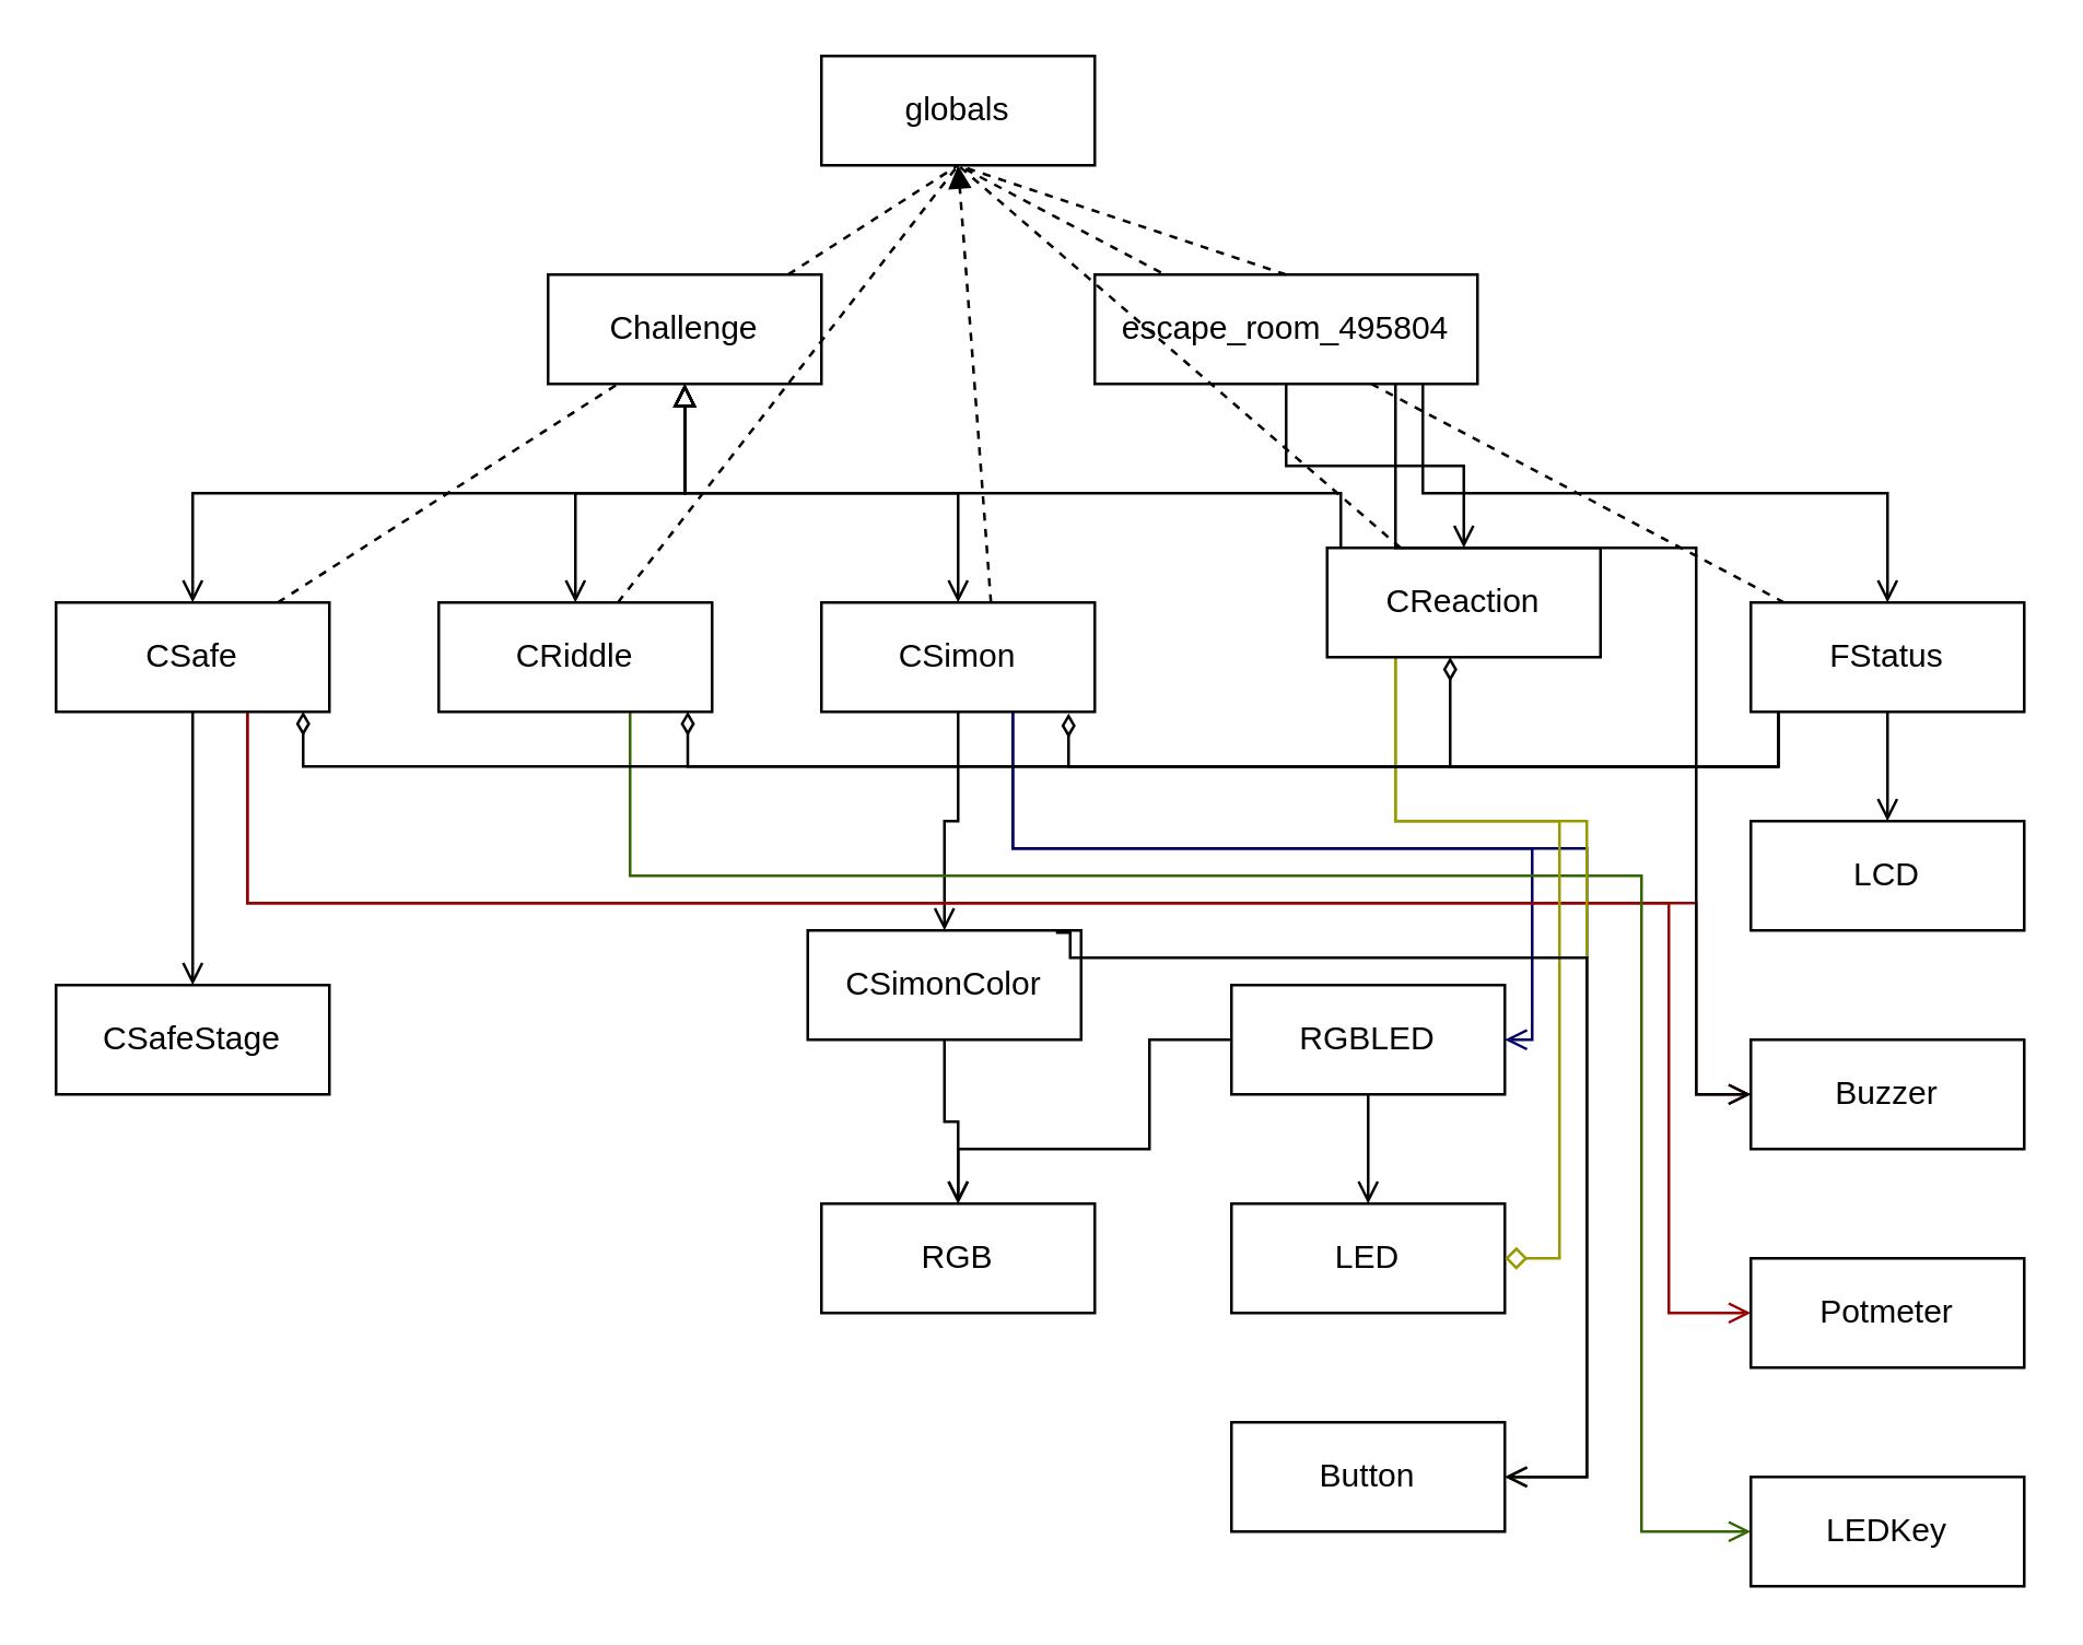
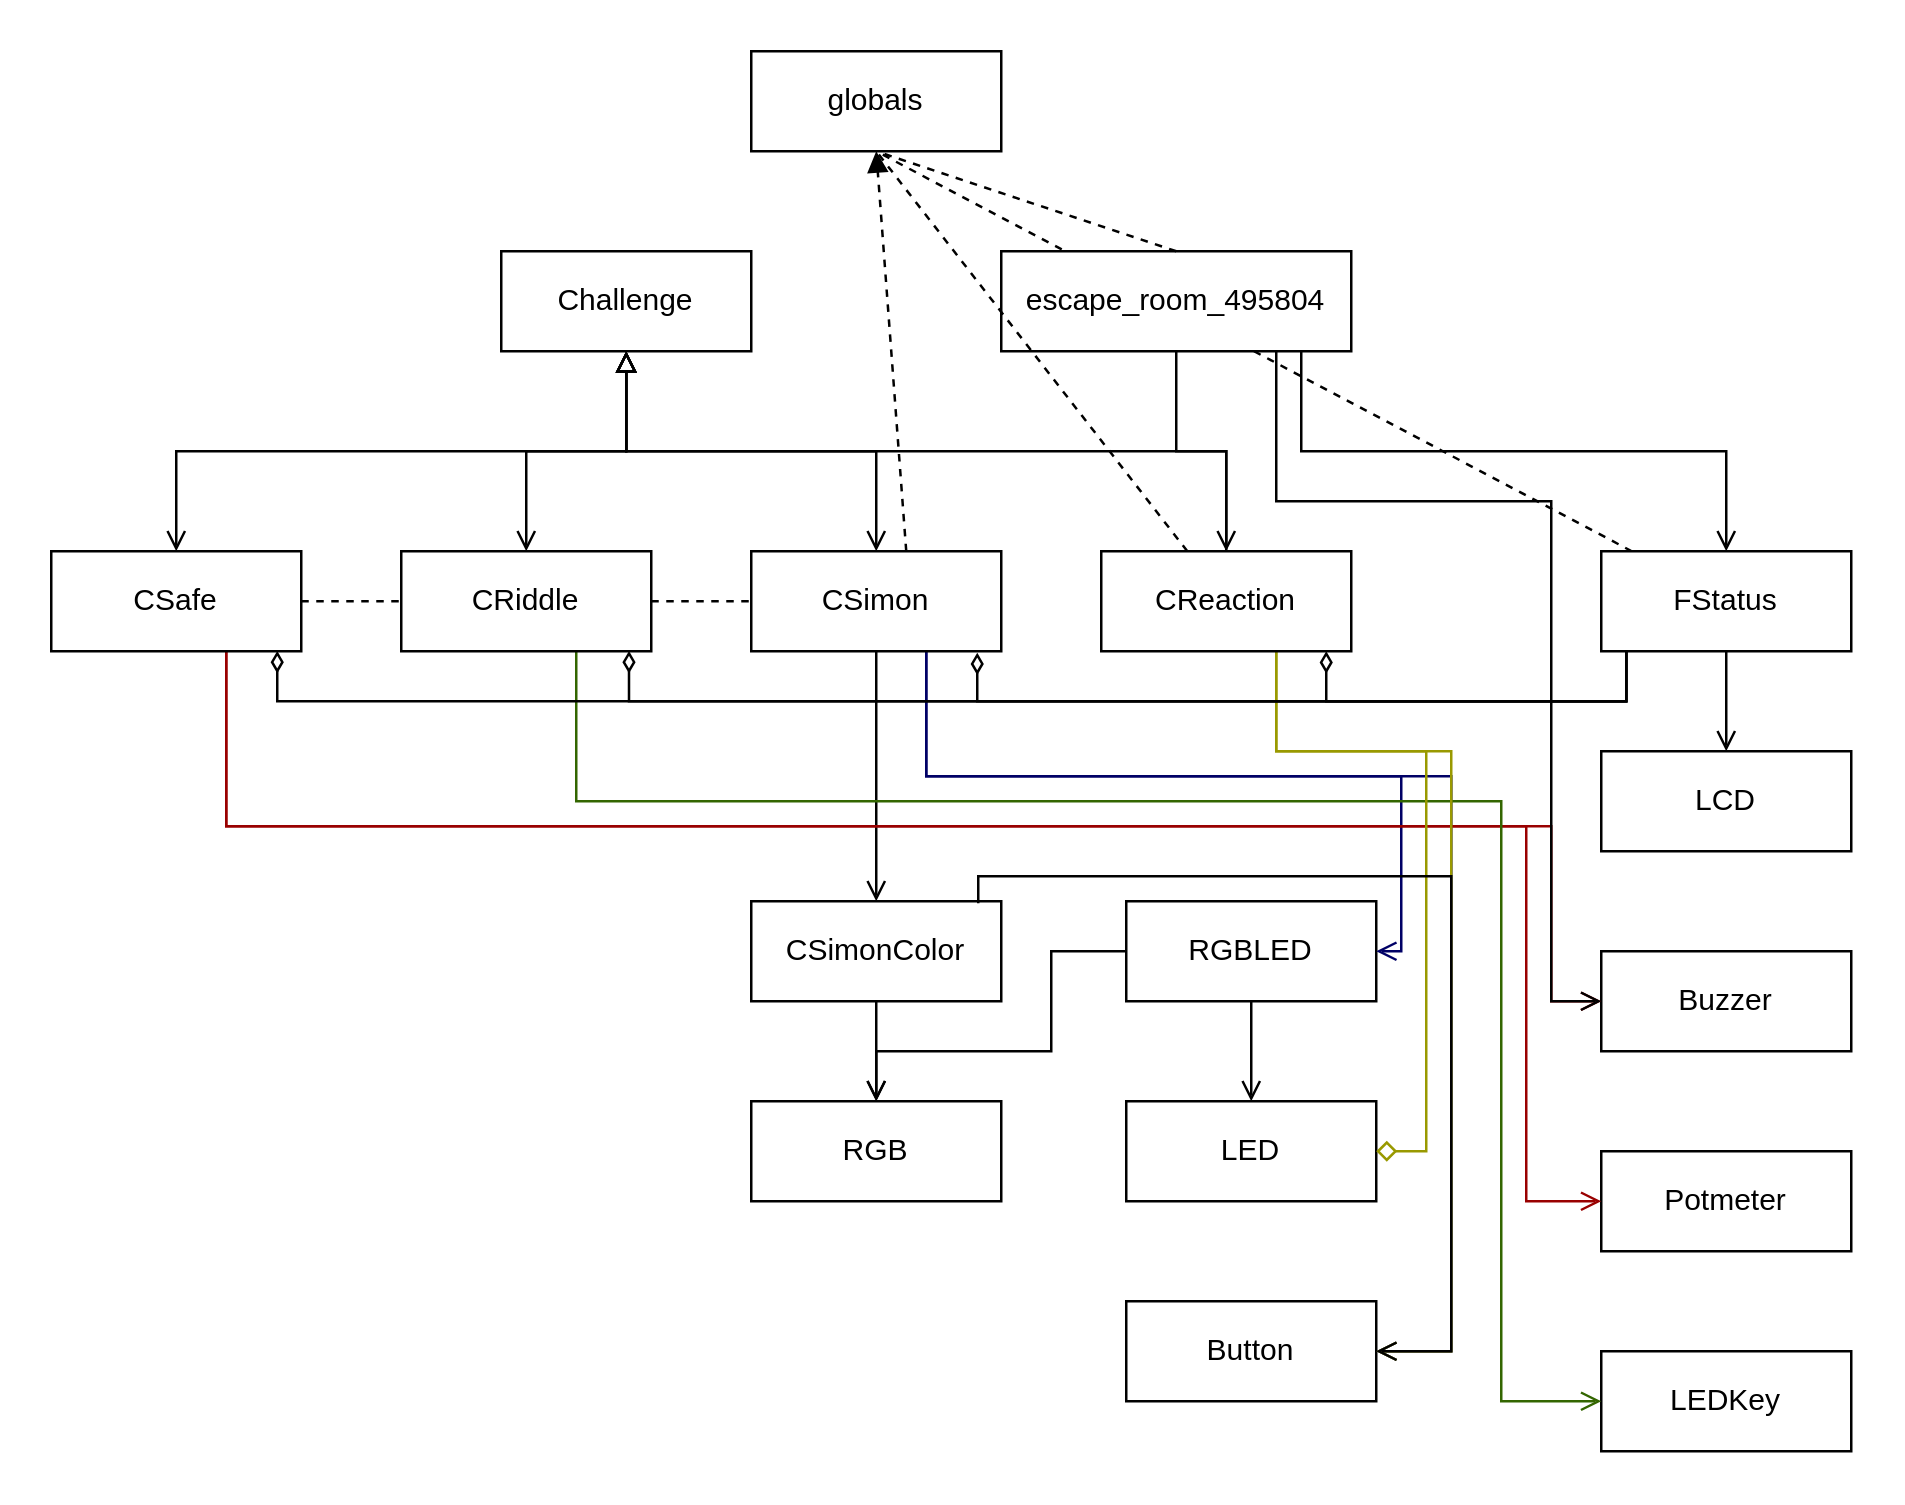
- <mxCell id="44" style="edgeStyle=none;rounded=0;orthogonalLoop=1;jettySize=auto;html=1;dashed=1;startArrow=none;startFill=0;endArrow=none;endFill=0;entryX=0.5;entryY=1;entryDx=0;entryDy=0;" parent="1" source="27" target="3" edge="1"><mxGeometry relative="1" as="geometry" /></mxCell>
+ <mxCell id="44" style="edgeStyle=none;rounded=0;orthogonalLoop=1;jettySize=auto;html=1;dashed=1;startArrow=none;startFill=0;endArrow=none;endFill=0;" parent="1" source="27" target="18" edge="1"><mxGeometry relative="1" as="geometry" /></mxCell>
- <mxCell id="23" style="rounded=0;orthogonalLoop=1;jettySize=auto;html=1;startArrow=none;startFill=0;endArrow=none;endFill=0;dashed=1;entryX=0.5;entryY=1;entryDx=0;entryDy=0;" parent="1" source="24" target="3" edge="1"><mxGeometry relative="1" as="geometry" /></mxCell>
+ <mxCell id="23" style="rounded=0;orthogonalLoop=1;jettySize=auto;html=1;startArrow=none;startFill=0;endArrow=none;endFill=0;dashed=1;" parent="1" source="24" target="27" edge="1"><mxGeometry relative="1" as="geometry" /></mxCell>
- <mxCell id="32" value="CReaction" style="rounded=0;whiteSpace=wrap;html=1;" parent="1" vertex="1"><mxGeometry x="485" y="200" width="100" height="40" as="geometry" /></mxCell>
+ <mxCell id="32" value="CReaction" style="rounded=0;whiteSpace=wrap;html=1;" parent="1" vertex="1"><mxGeometry x="440" y="220" width="100" height="40" as="geometry" /></mxCell>
- <mxCell id="20" style="edgeStyle=orthogonalEdgeStyle;rounded=0;orthogonalLoop=1;jettySize=auto;html=1;startArrow=none;startFill=0;endArrow=open;endFill=0;" parent="1" source="24" target="39" edge="1"><mxGeometry relative="1" as="geometry" /></mxCell>
- <mxCell id="38" value="CSimonColor" style="rounded=0;whiteSpace=wrap;html=1;" parent="1" vertex="1"><mxGeometry x="295" y="340" width="100" height="40" as="geometry" /></mxCell>
+ <mxCell id="38" value="CSimonColor" style="rounded=0;whiteSpace=wrap;html=1;" parent="1" vertex="1"><mxGeometry x="300" y="360" width="100" height="40" as="geometry" /></mxCell>
- <mxCell id="39" value="CSafeStage" style="rounded=0;whiteSpace=wrap;html=1;" parent="1" vertex="1"><mxGeometry x="20" y="360" width="100" height="40" as="geometry" /></mxCell>
